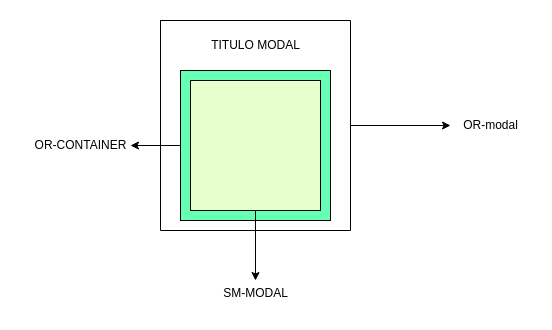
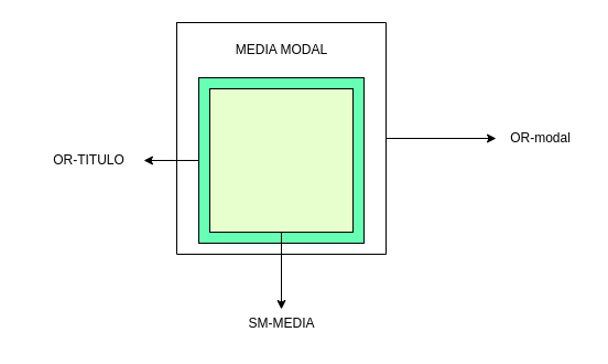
- <mxCell id="13" value="TITULO MODAL" style="text;html=1;align=center;verticalAlign=middle;resizable=0;points=[];autosize=1;strokeColor=none;fillColor=none;" vertex="1" parent="1"><mxGeometry x="200" y="30" width="110" height="30" as="geometry" /></mxCell>
+ <mxCell id="13" value="MEDIA MODAL" style="text;html=1;align=center;verticalAlign=middle;resizable=0;points=[];autosize=1;strokeColor=none;fillColor=none;" vertex="1" parent="1"><mxGeometry x="200" y="30" width="110" height="30" as="geometry" /></mxCell>
- <mxCell id="9" value="OR-CONTAINER" style="text;html=1;align=center;verticalAlign=middle;resizable=0;points=[];autosize=1;strokeColor=none;fillColor=none;" vertex="1" parent="1"><mxGeometry x="20" y="130" width="120" height="30" as="geometry" /></mxCell>
+ <mxCell id="9" value="OR-TITULO" style="text;html=1;align=center;verticalAlign=middle;resizable=0;points=[];autosize=1;strokeColor=none;fillColor=none;" vertex="1" parent="1"><mxGeometry x="20" y="130" width="120" height="30" as="geometry" /></mxCell>
- <mxCell id="12" value="SM-MODAL" style="text;html=1;align=center;verticalAlign=middle;resizable=0;points=[];autosize=1;strokeColor=none;fillColor=none;" vertex="1" parent="1"><mxGeometry x="215" y="278" width="80" height="30" as="geometry" /></mxCell>
+ <mxCell id="12" value="SM-MEDIA" style="text;html=1;align=center;verticalAlign=middle;resizable=0;points=[];autosize=1;strokeColor=none;fillColor=none;" vertex="1" parent="1"><mxGeometry x="215" y="278" width="80" height="30" as="geometry" /></mxCell>
